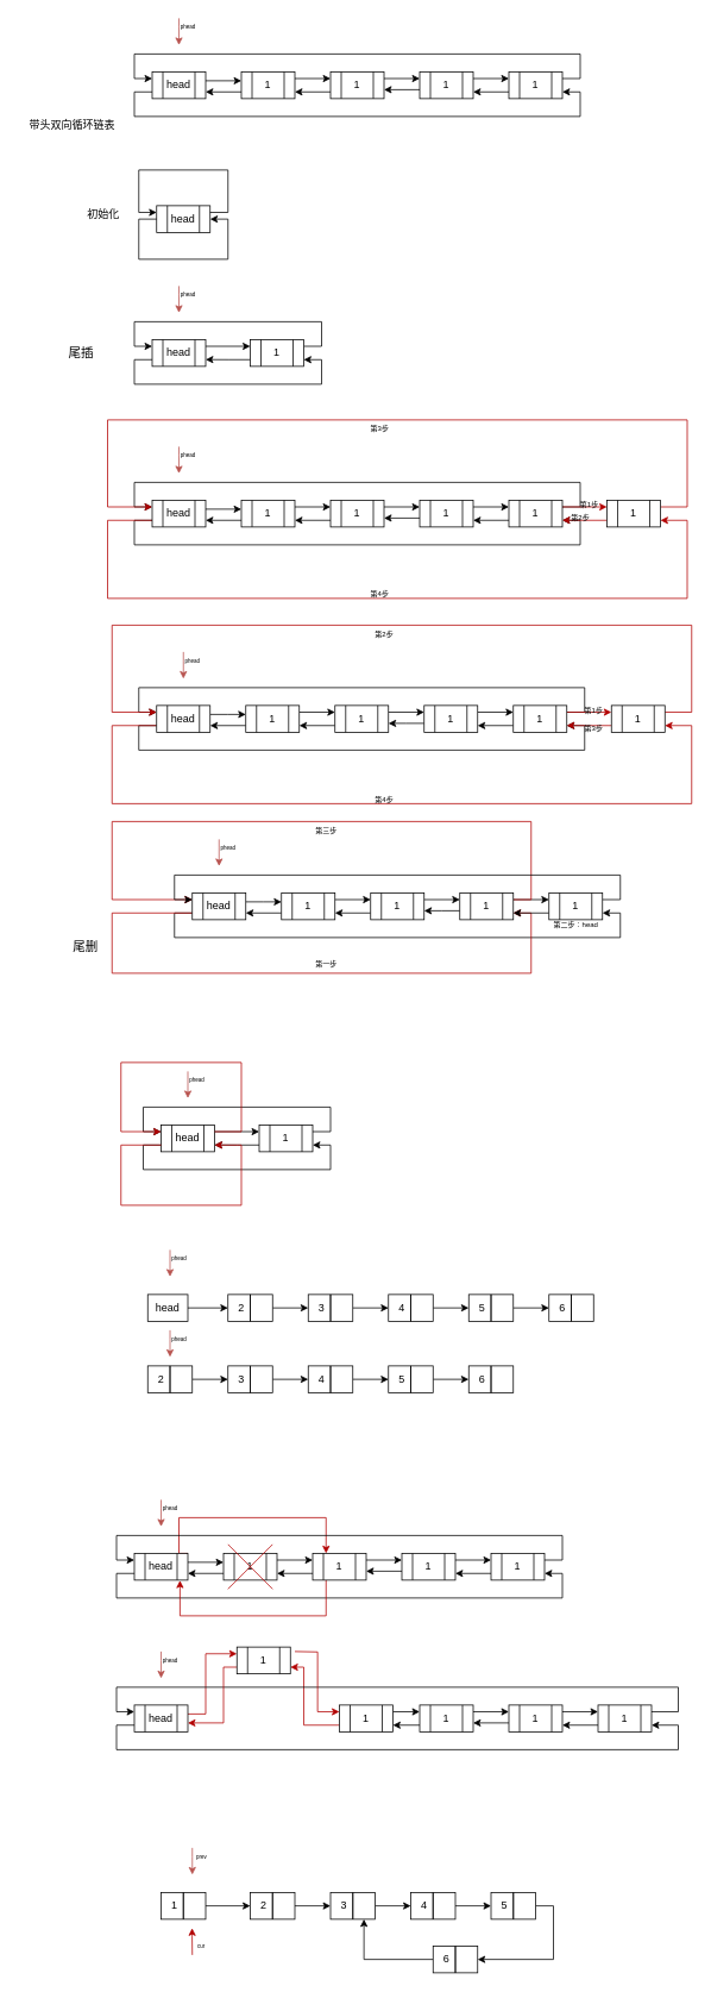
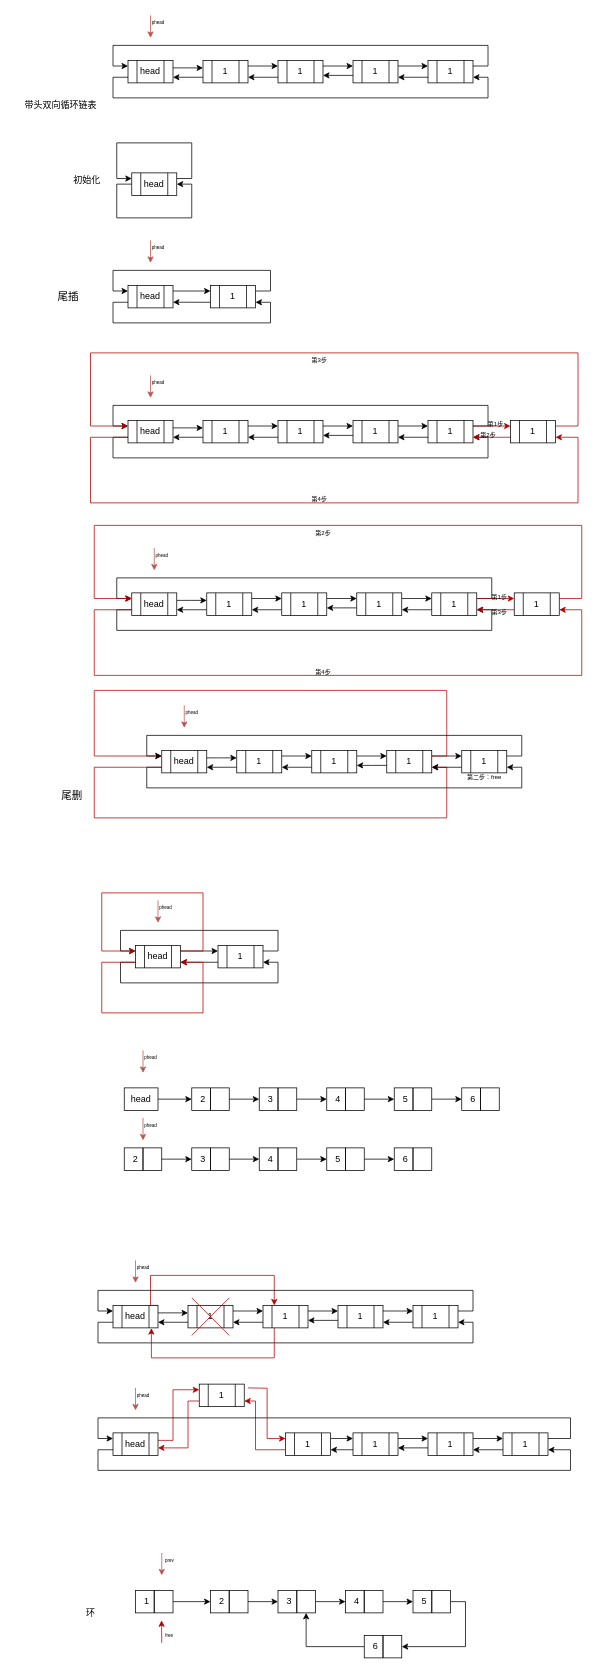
- <mxCell id="103" value="第三步" style="text;html=1;align=center;verticalAlign=middle;resizable=0;points=[];autosize=1;strokeColor=none;fillColor=none;fontSize=8;" parent="1" vertex="1"><mxGeometry x="340" y="920" width="50" height="20" as="geometry" /></mxCell>
- <mxCell id="104" value="第二步：head" style="text;html=1;align=center;verticalAlign=middle;resizable=0;points=[];autosize=1;strokeColor=none;fillColor=none;fontSize=8;" parent="1" vertex="1"><mxGeometry x="610" y="1025" width="70" height="20" as="geometry" /></mxCell>
+ <mxCell id="104" value="第二步：free" style="text;html=1;align=center;verticalAlign=middle;resizable=0;points=[];autosize=1;strokeColor=none;fillColor=none;fontSize=8;" parent="1" vertex="1"><mxGeometry x="610" y="1025" width="70" height="20" as="geometry" /></mxCell>
- <mxCell id="102" value="第一步" style="text;html=1;align=center;verticalAlign=middle;resizable=0;points=[];autosize=1;strokeColor=none;fillColor=none;fontSize=8;" parent="1" vertex="1"><mxGeometry x="340" y="1070" width="50" height="20" as="geometry" /></mxCell>
+ <mxCell id="201" value="环" style="text;html=1;align=center;verticalAlign=middle;resizable=0;points=[];autosize=1;strokeColor=none;fillColor=none;" vertex="1" parent="1"><mxGeometry x="100" y="2135" width="40" height="30" as="geometry" /></mxCell>
- <mxCell id="192" value="cur" style="text;html=1;align=center;verticalAlign=middle;resizable=0;points=[];autosize=1;strokeColor=none;fillColor=none;fontSize=6;" vertex="1" parent="1"><mxGeometry x="210" y="2170" width="30" height="20" as="geometry" /></mxCell>
+ <mxCell id="192" value="free" style="text;html=1;align=center;verticalAlign=middle;resizable=0;points=[];autosize=1;strokeColor=none;fillColor=none;fontSize=6;" vertex="1" parent="1"><mxGeometry x="210" y="2170" width="30" height="20" as="geometry" /></mxCell>
